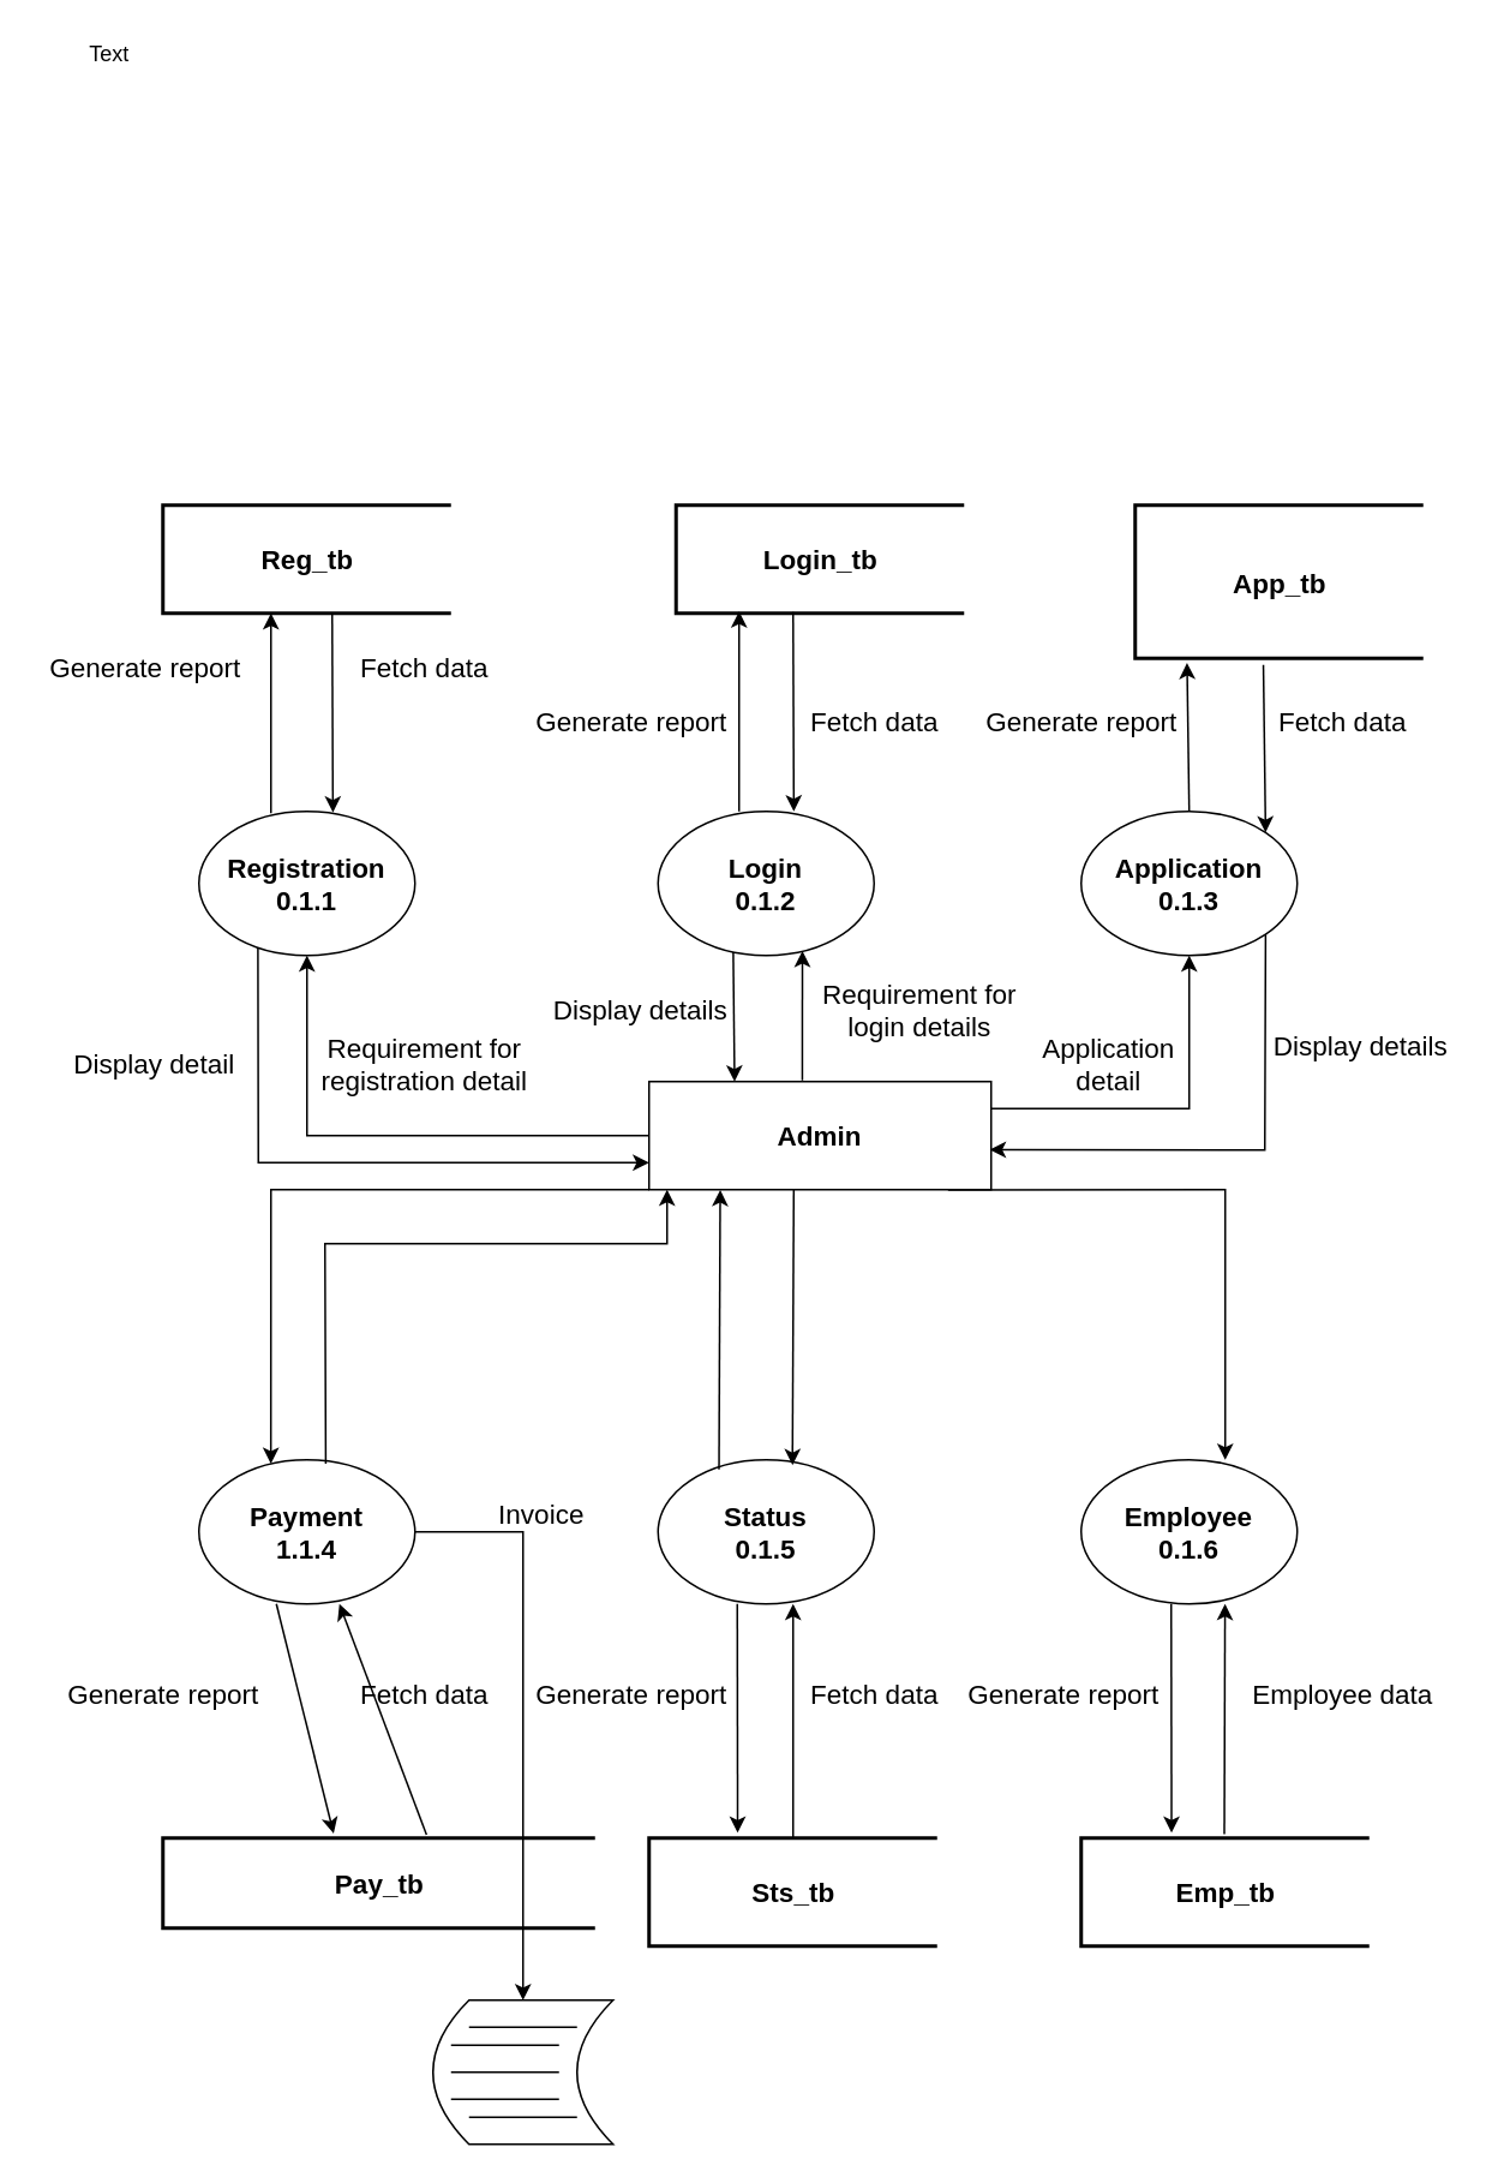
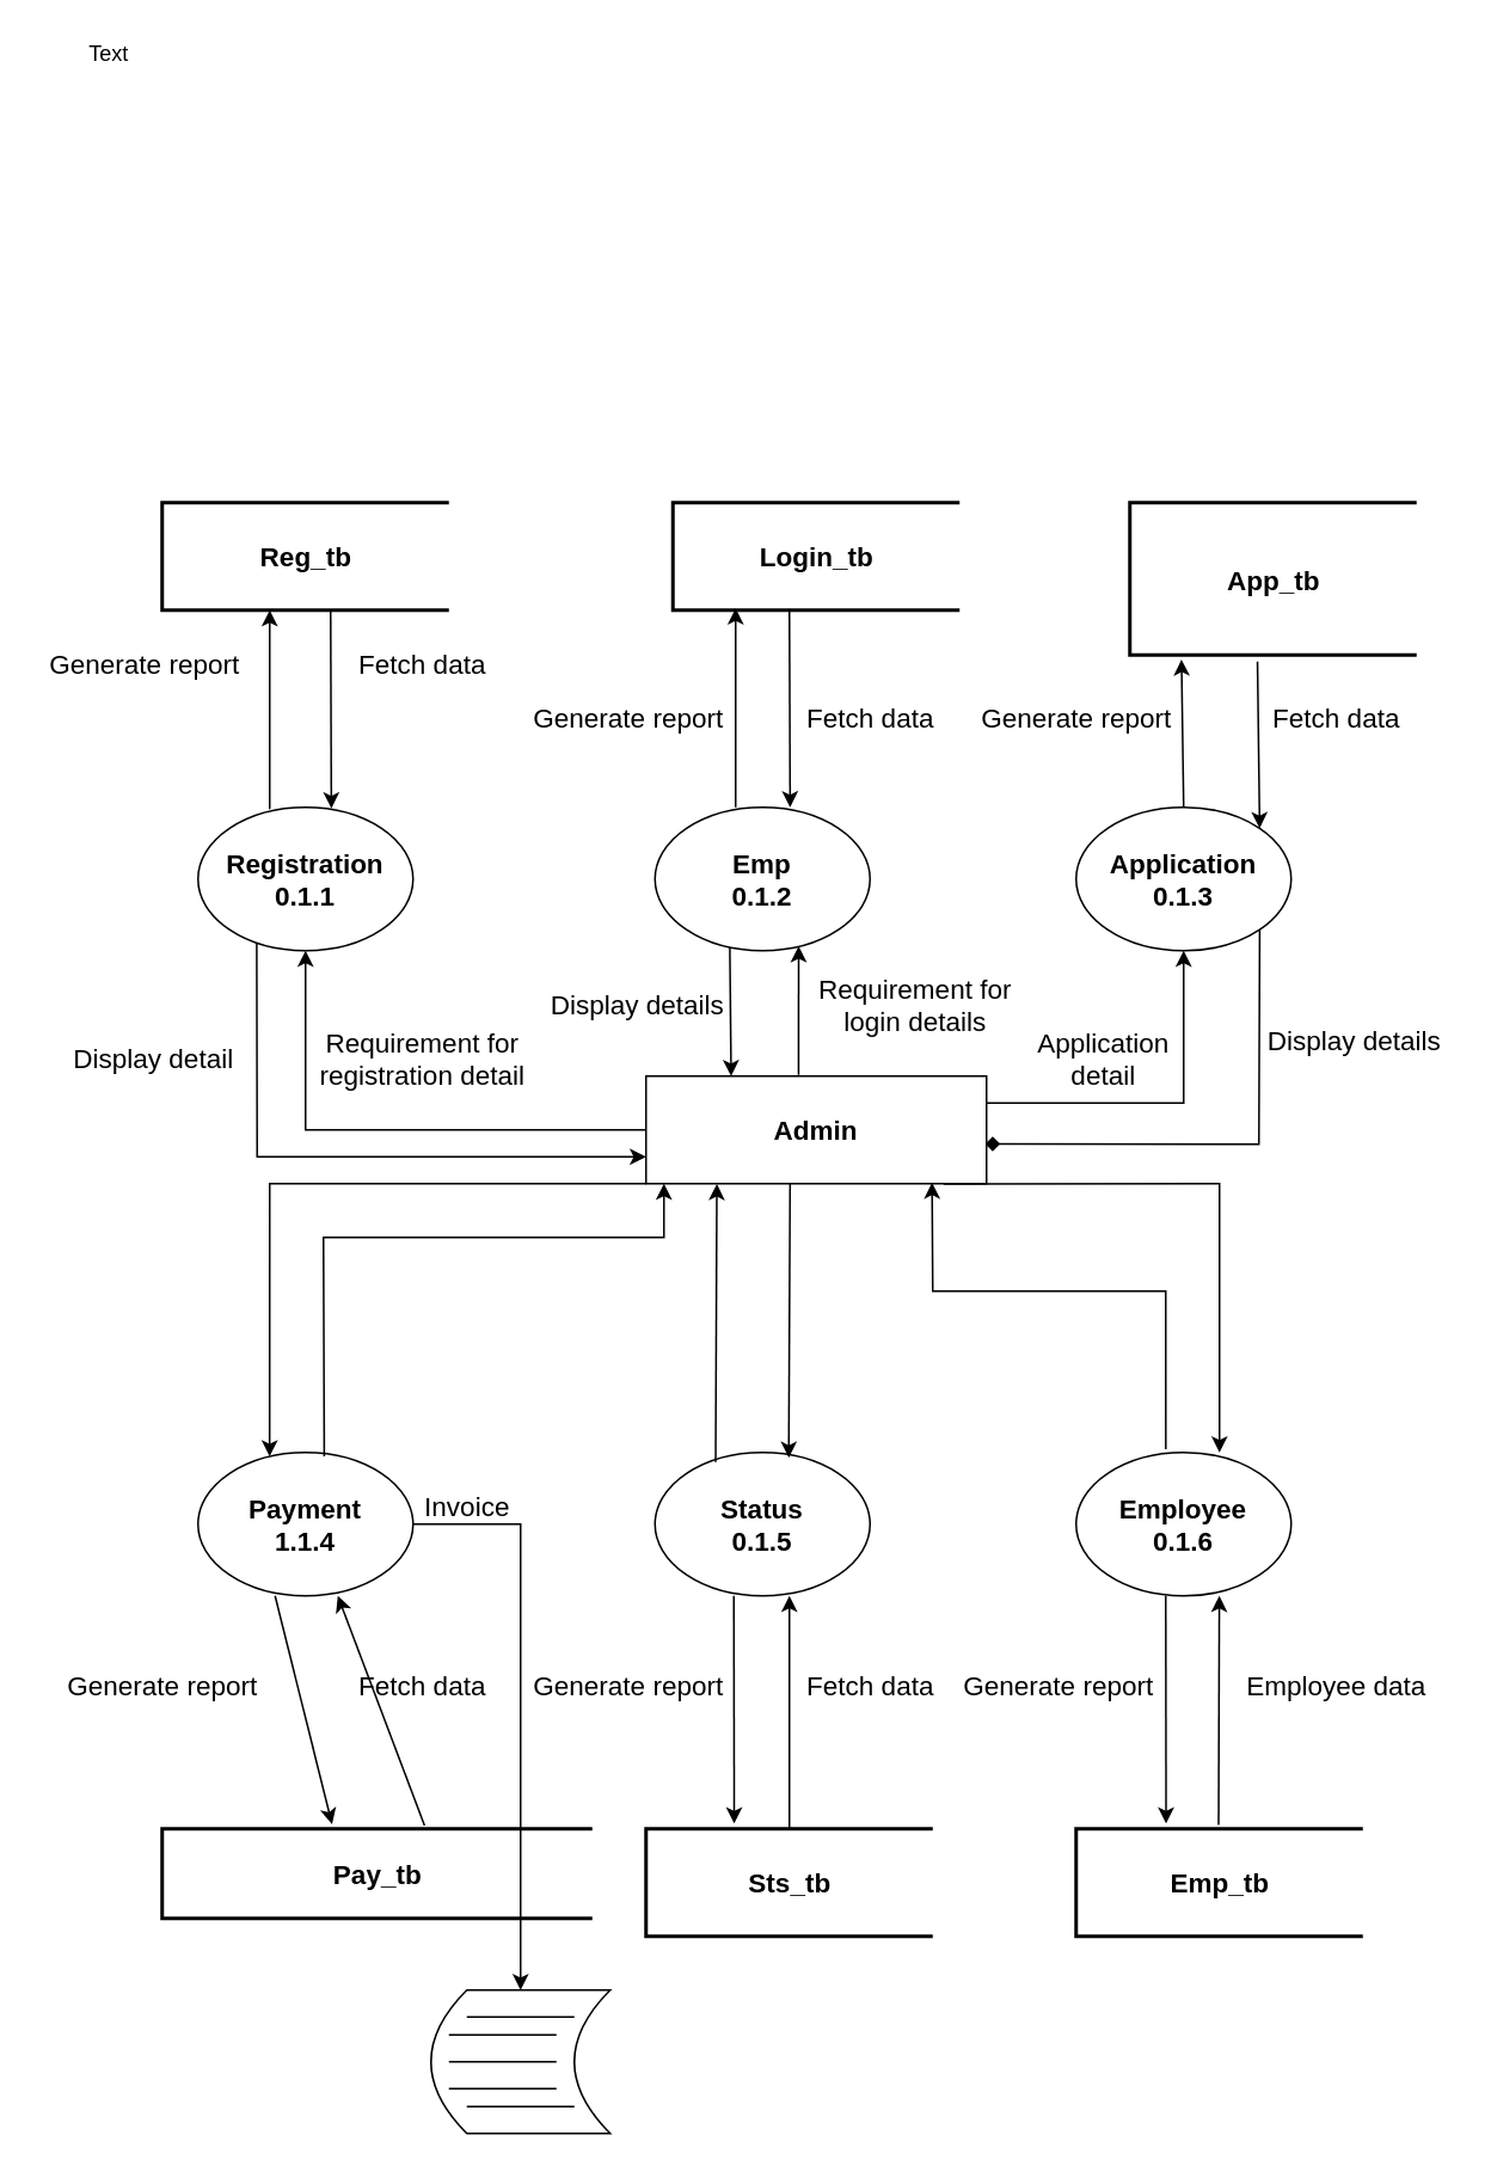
- <mxCell id="5" value="&lt;b&gt;Login&lt;br&gt;0.1.2&lt;br&gt;&lt;/b&gt;" style="ellipse;whiteSpace=wrap;html=1;fontSize=15;" parent="1" vertex="1"><mxGeometry x="365" y="450" width="120" height="80" as="geometry" /></mxCell>
+ <mxCell id="5" value="&lt;b&gt;Emp&lt;br&gt;0.1.2&lt;br&gt;&lt;/b&gt;" style="ellipse;whiteSpace=wrap;html=1;fontSize=15;" parent="1" vertex="1"><mxGeometry x="365" y="450" width="120" height="80" as="geometry" /></mxCell>
- <mxCell id="28" value="" style="endArrow=classic;html=1;rounded=0;fontSize=15;entryX=0.996;entryY=0.63;entryDx=0;entryDy=0;exitX=1;exitY=1;exitDx=0;exitDy=0;entryPerimeter=0;" parent="1" source="6" target="2" edge="1"><mxGeometry width="50" height="50" relative="1" as="geometry"><mxPoint x="530" y="470" as="sourcePoint" /><mxPoint x="570" y="590" as="targetPoint" /><Array as="points"><mxPoint x="702" y="638" /></Array></mxGeometry></mxCell>
+ <mxCell id="28" value="" style="endArrow=diamond;html=1;rounded=0;fontSize=15;entryX=0.996;entryY=0.63;entryDx=0;entryDy=0;exitX=1;exitY=1;exitDx=0;exitDy=0;entryPerimeter=0;" parent="1" source="6" target="2" edge="1"><mxGeometry width="50" height="50" relative="1" as="geometry"><mxPoint x="530" y="470" as="sourcePoint" /><mxPoint x="570" y="590" as="targetPoint" /><Array as="points"><mxPoint x="702" y="638" /></Array></mxGeometry></mxCell>
+ <mxCell id="41" value="" style="endArrow=classic;html=1;rounded=0;fontSize=15;exitX=0.417;exitY=-0.023;exitDx=0;exitDy=0;exitPerimeter=0;entryX=0.84;entryY=0.99;entryDx=0;entryDy=0;entryPerimeter=0;" parent="1" source="9" target="2" edge="1"><mxGeometry width="50" height="50" relative="1" as="geometry"><mxPoint x="480" y="780" as="sourcePoint" /><mxPoint x="530" y="710" as="targetPoint" /><Array as="points"><mxPoint x="650" y="720" /><mxPoint x="520" y="720" /></Array></mxGeometry></mxCell>
- <mxCell id="64" value="Invoice" style="text;html=1;align=center;verticalAlign=middle;resizable=0;points=[];autosize=1;strokeColor=none;fillColor=none;fontSize=15;" parent="1" vertex="1"><mxGeometry x="270" y="830" width="60" height="20" as="geometry" /></mxCell>
+ <mxCell id="64" value="Invoice" style="text;html=1;align=center;verticalAlign=middle;resizable=0;points=[];autosize=1;strokeColor=none;fillColor=none;fontSize=15;" parent="1" vertex="1"><mxGeometry x="230" y="830" width="60" height="20" as="geometry" /></mxCell>
